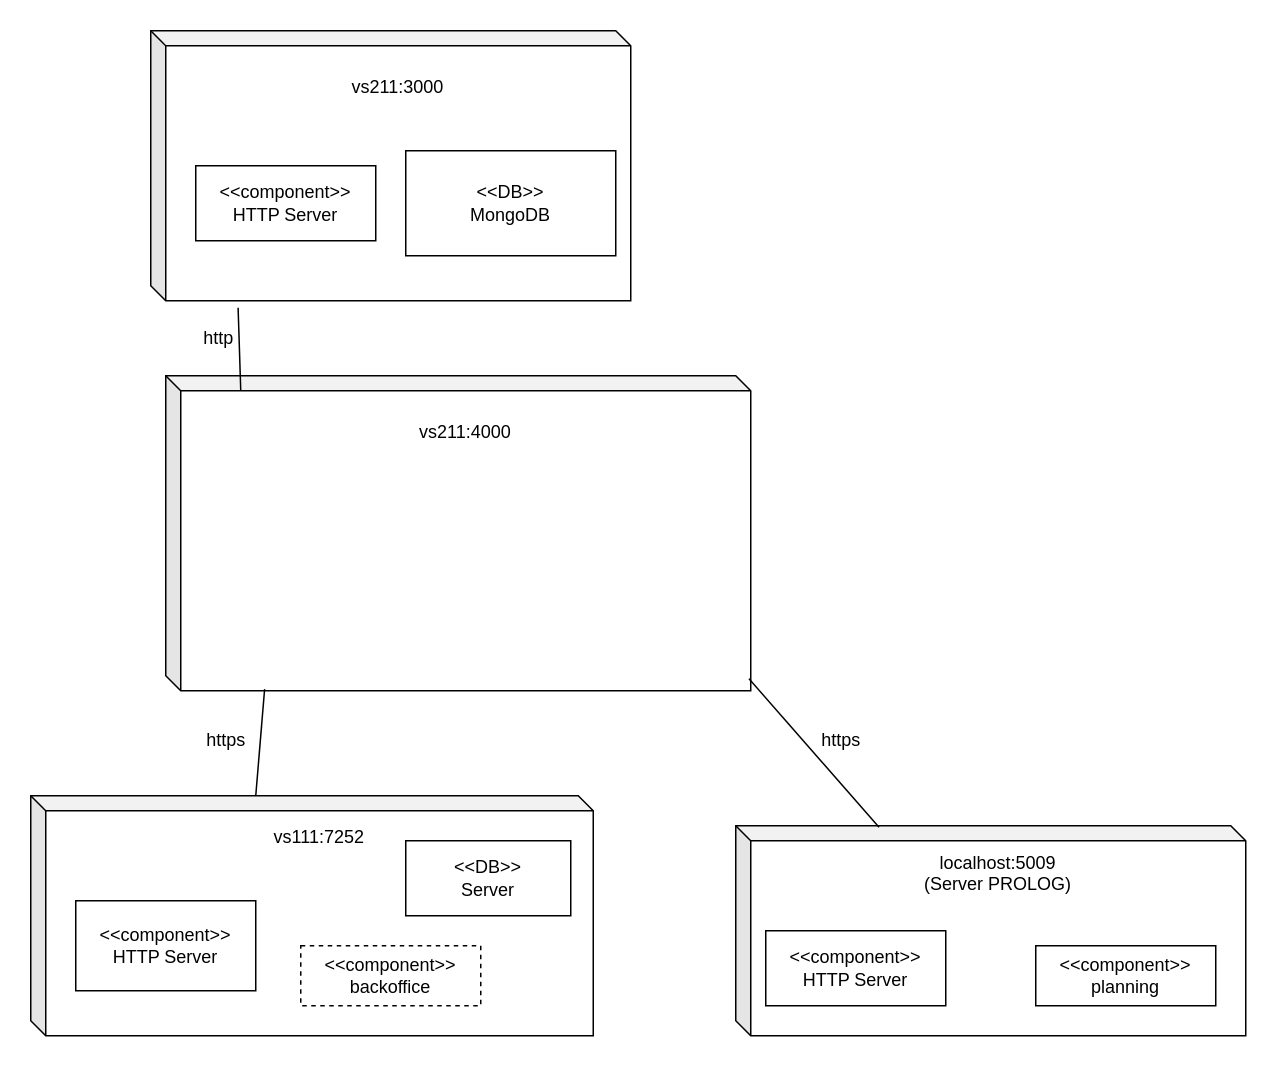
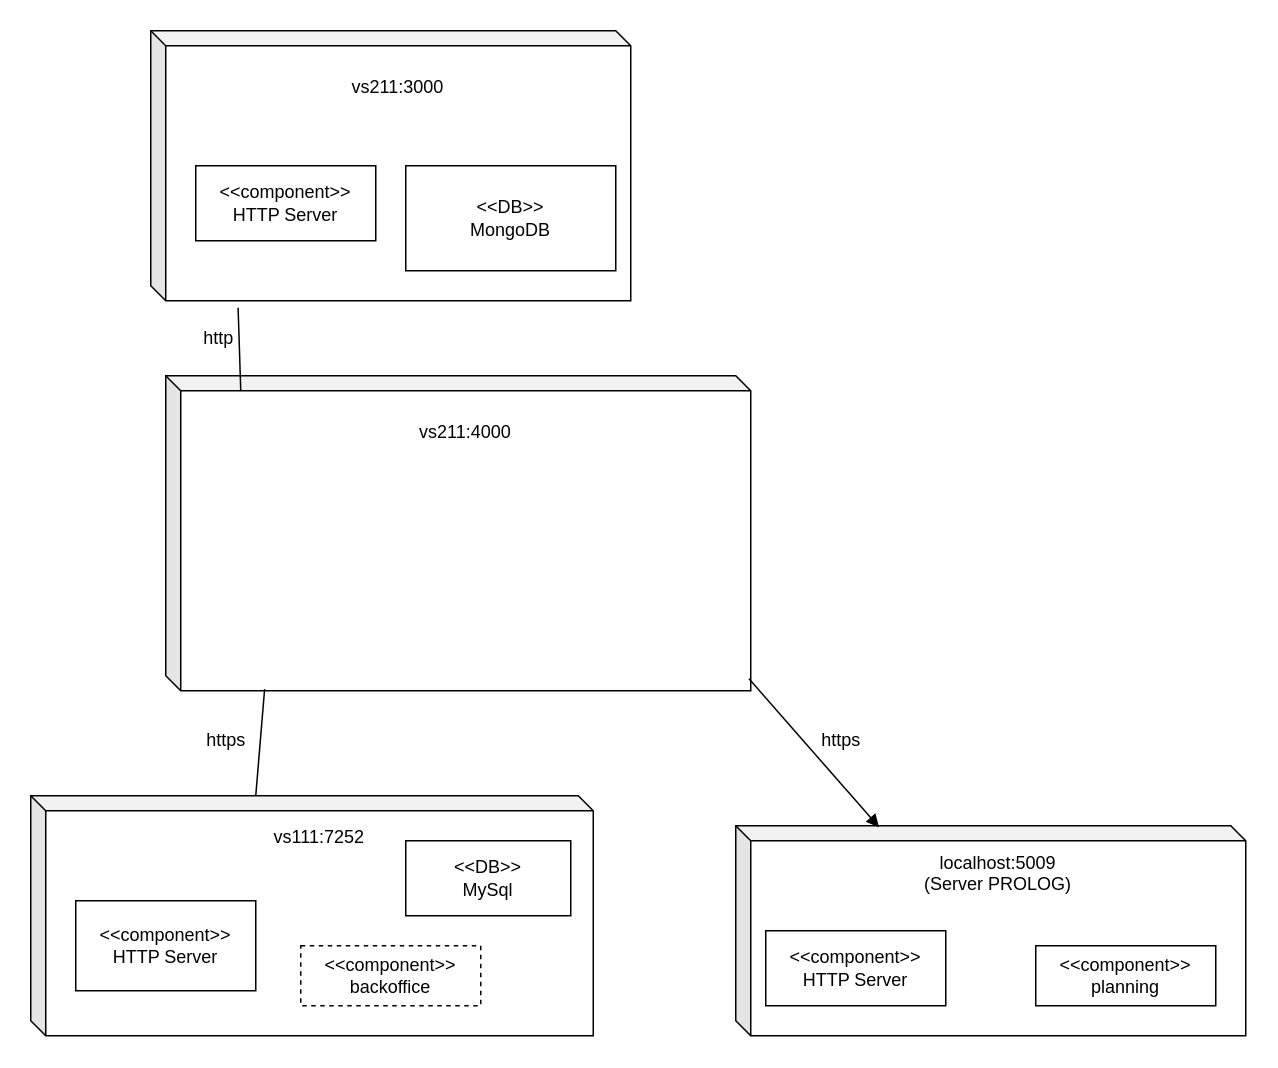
- <mxCell id="11" value="&amp;lt;&amp;lt;DB&amp;gt;&amp;gt;&lt;br style=&quot;border-color: var(--border-color);&quot;&gt;MongoDB" style="rounded=0;whiteSpace=wrap;html=1;" parent="1" vertex="1"><mxGeometry x="270" y="100" width="140" height="70" as="geometry" /></mxCell>
+ <mxCell id="11" value="&amp;lt;&amp;lt;DB&amp;gt;&amp;gt;&lt;br style=&quot;border-color: var(--border-color);&quot;&gt;MongoDB" style="rounded=0;whiteSpace=wrap;html=1;" parent="1" vertex="1"><mxGeometry x="270" y="110" width="140" height="70" as="geometry" /></mxCell>
- <mxCell id="12" value="" style="endArrow=none;html=1;rounded=0;entryX=0.281;entryY=0.007;entryDx=0;entryDy=0;entryPerimeter=0;exitX=0.997;exitY=0.962;exitDx=0;exitDy=0;exitPerimeter=0;" parent="1" target="6" edge="1" source="3"><mxGeometry width="50" height="50" relative="1" as="geometry"><mxPoint x="490" y="523" as="sourcePoint" /><mxPoint x="585" y="518" as="targetPoint" /></mxGeometry></mxCell>
+ <mxCell id="12" value="" style="endArrow=block;html=1;rounded=0;entryX=0.281;entryY=0.007;entryDx=0;entryDy=0;entryPerimeter=0;exitX=0.997;exitY=0.962;exitDx=0;exitDy=0;exitPerimeter=0;" parent="1" target="6" edge="1" source="3"><mxGeometry width="50" height="50" relative="1" as="geometry"><mxPoint x="490" y="523" as="sourcePoint" /><mxPoint x="585" y="518" as="targetPoint" /></mxGeometry></mxCell>
- <mxCell id="5" value="&amp;lt;&amp;lt;DB&amp;gt;&amp;gt;&lt;br&gt;Server" style="rounded=0;whiteSpace=wrap;html=1;" parent="1" vertex="1"><mxGeometry x="270" y="560" width="110" height="50" as="geometry" /></mxCell>
+ <mxCell id="5" value="&amp;lt;&amp;lt;DB&amp;gt;&amp;gt;&lt;br&gt;MySql" style="rounded=0;whiteSpace=wrap;html=1;" parent="1" vertex="1"><mxGeometry x="270" y="560" width="110" height="50" as="geometry" /></mxCell>
